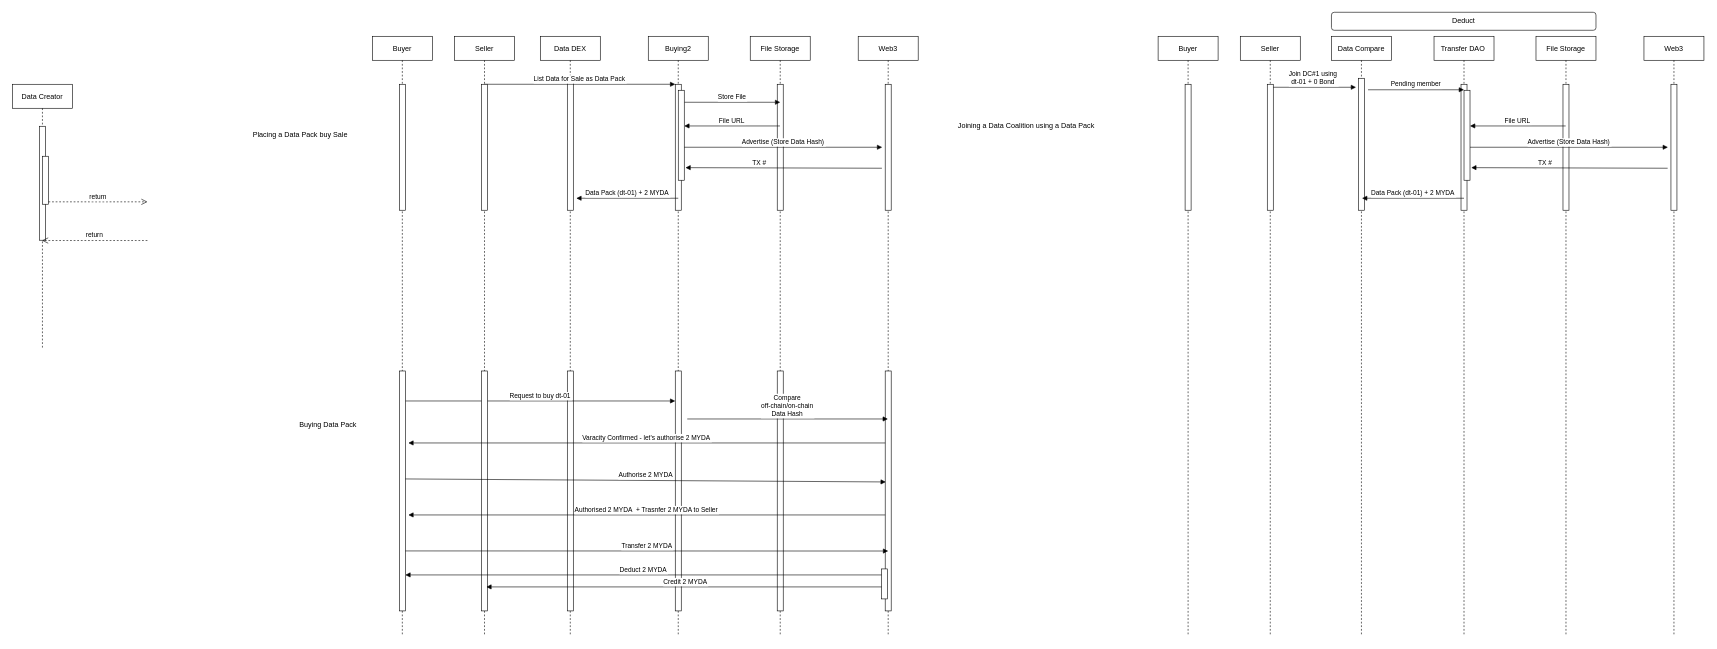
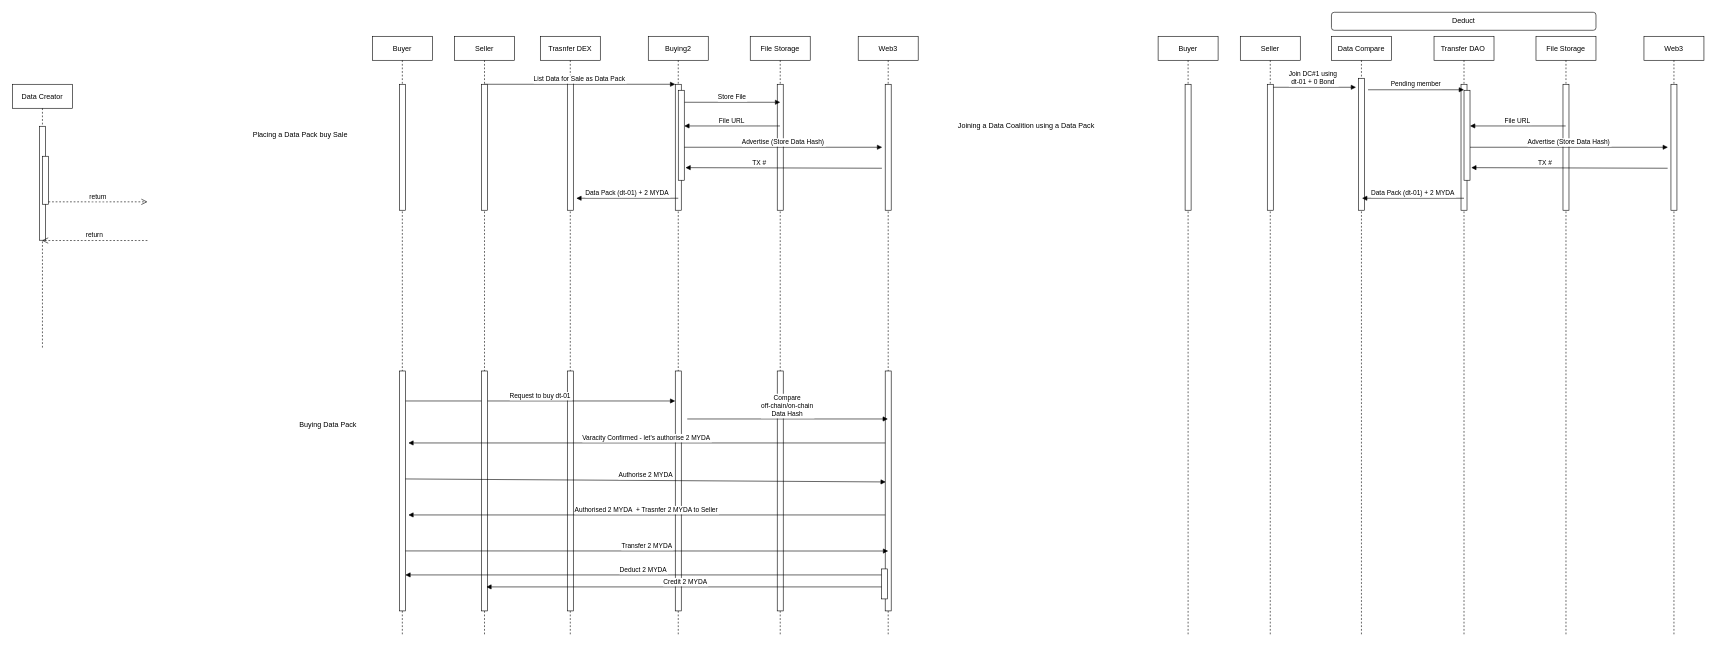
- <mxCell id="2" value="Data DEX" style="shape=umlLifeline;perimeter=lifelinePerimeter;container=1;collapsible=0;recursiveResize=0;rounded=0;shadow=0;strokeWidth=1;" parent="1" vertex="1"><mxGeometry x="900" y="60" width="100" height="1000" as="geometry" /></mxCell>
+ <mxCell id="2" value="Trasnfer DEX" style="shape=umlLifeline;perimeter=lifelinePerimeter;container=1;collapsible=0;recursiveResize=0;rounded=0;shadow=0;strokeWidth=1;" parent="1" vertex="1"><mxGeometry x="900" y="60" width="100" height="1000" as="geometry" /></mxCell>
